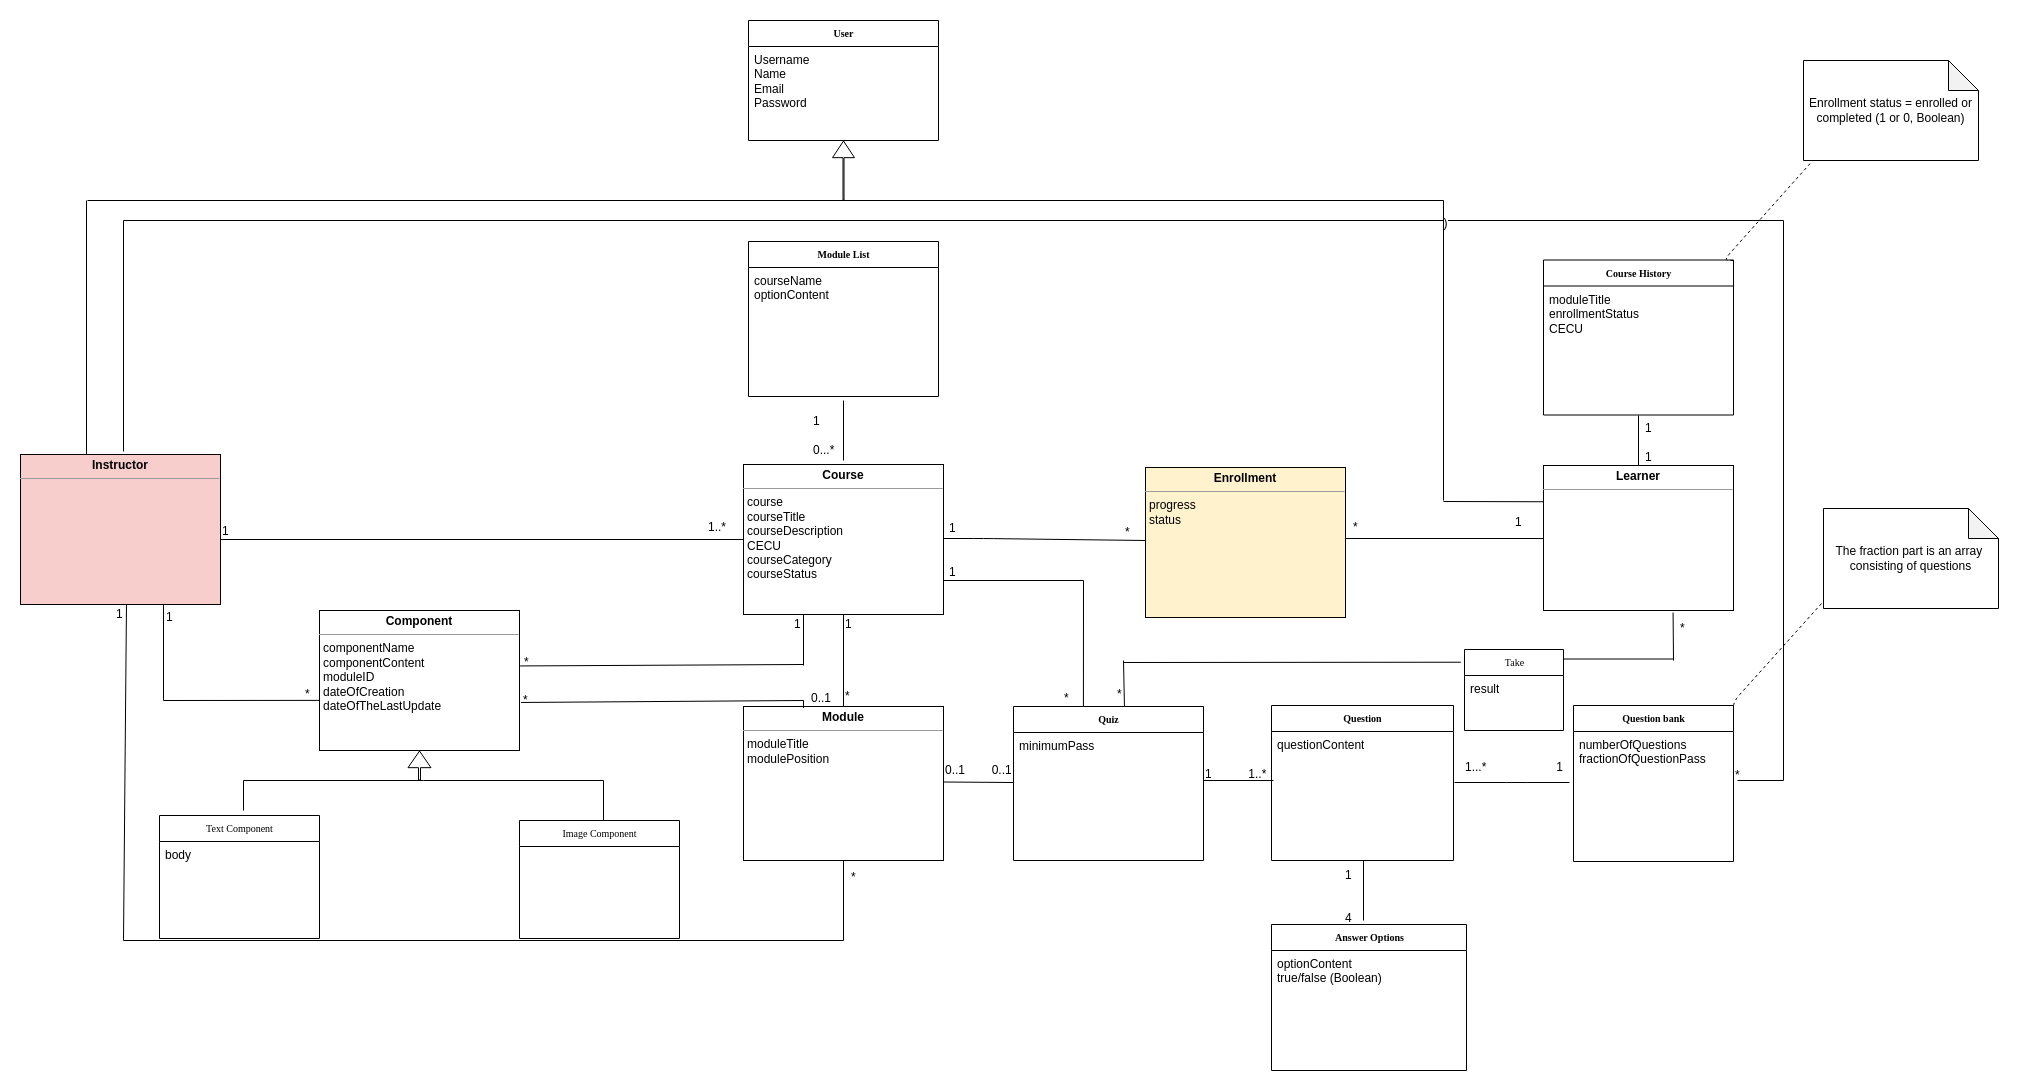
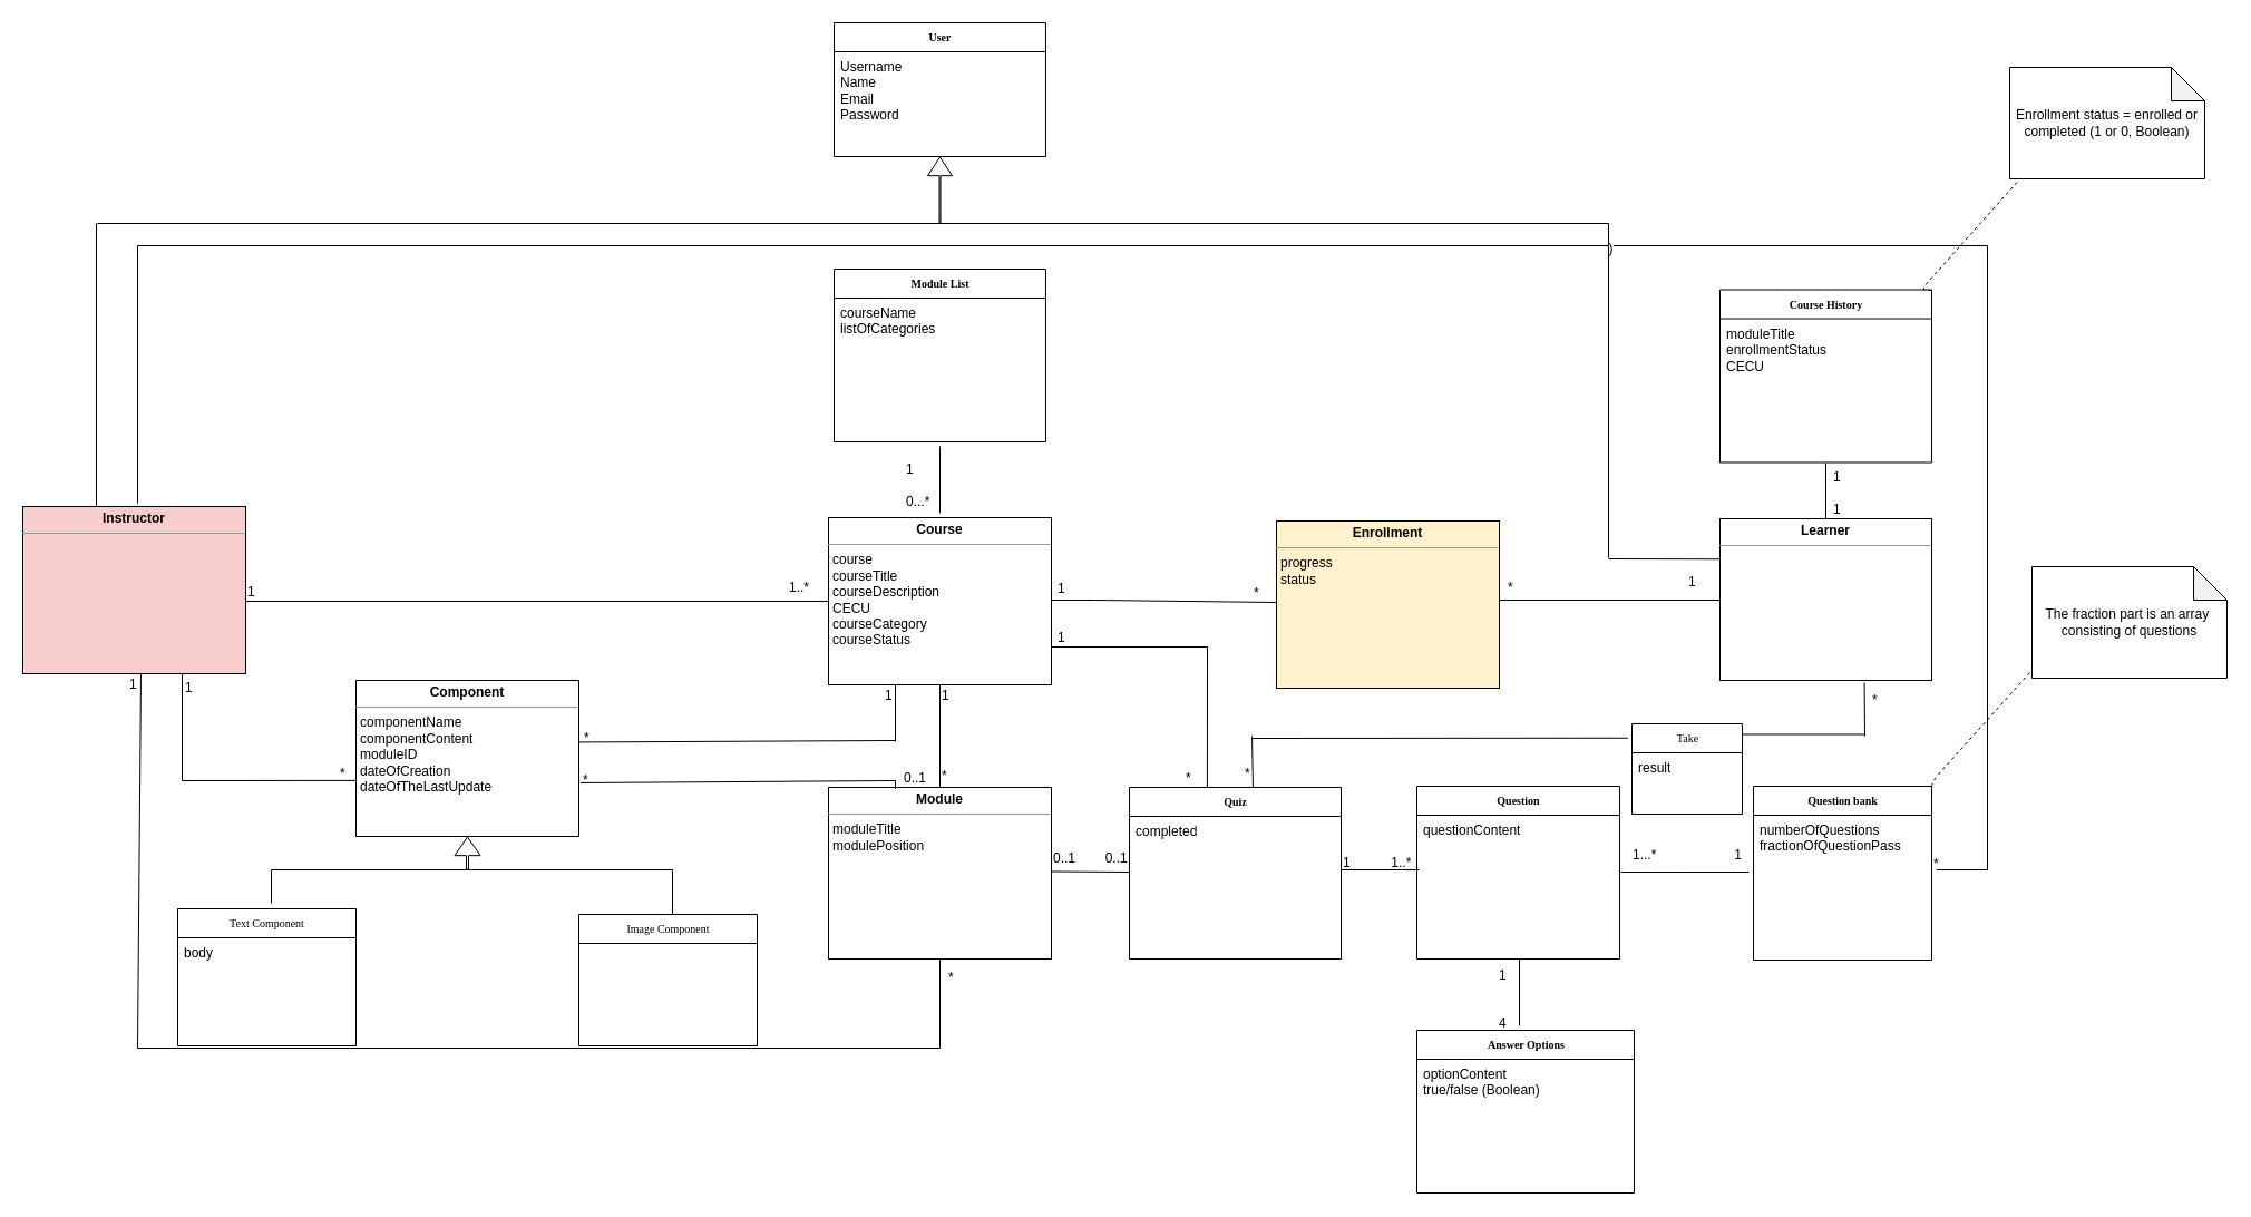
- <mxCell id="18" value="courseName&lt;br&gt;optionContent&lt;br&gt;" style="text;html=1;strokeColor=none;fillColor=none;align=left;verticalAlign=top;spacingLeft=4;spacingRight=4;whiteSpace=wrap;overflow=hidden;rotatable=0;points=[[0,0.5],[1,0.5]];portConstraint=eastwest;" parent="17" vertex="1"><mxGeometry y="26" width="190" height="54" as="geometry" /></mxCell>
+ <mxCell id="18" value="courseName&lt;br&gt;listOfCategories&lt;br&gt;" style="text;html=1;strokeColor=none;fillColor=none;align=left;verticalAlign=top;spacingLeft=4;spacingRight=4;whiteSpace=wrap;overflow=hidden;rotatable=0;points=[[0,0.5],[1,0.5]];portConstraint=eastwest;" parent="17" vertex="1"><mxGeometry y="26" width="190" height="54" as="geometry" /></mxCell>
- <mxCell id="12" value="minimumPass&lt;br&gt;" style="text;html=1;strokeColor=none;fillColor=none;align=left;verticalAlign=top;spacingLeft=4;spacingRight=4;whiteSpace=wrap;overflow=hidden;rotatable=0;points=[[0,0.5],[1,0.5]];portConstraint=eastwest;" parent="11" vertex="1"><mxGeometry y="26" width="190" height="26" as="geometry" /></mxCell>
+ <mxCell id="12" value="completed&lt;br&gt;" style="text;html=1;strokeColor=none;fillColor=none;align=left;verticalAlign=top;spacingLeft=4;spacingRight=4;whiteSpace=wrap;overflow=hidden;rotatable=0;points=[[0,0.5],[1,0.5]];portConstraint=eastwest;" parent="11" vertex="1"><mxGeometry y="26" width="190" height="26" as="geometry" /></mxCell>
